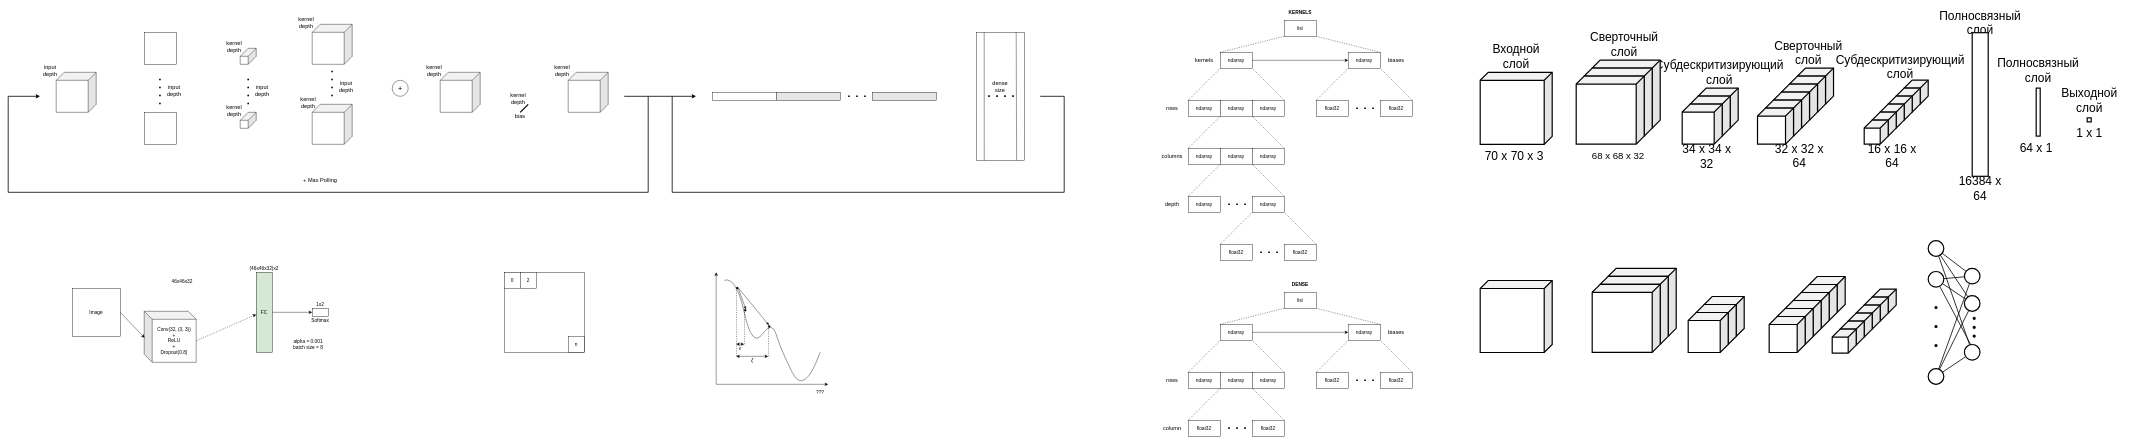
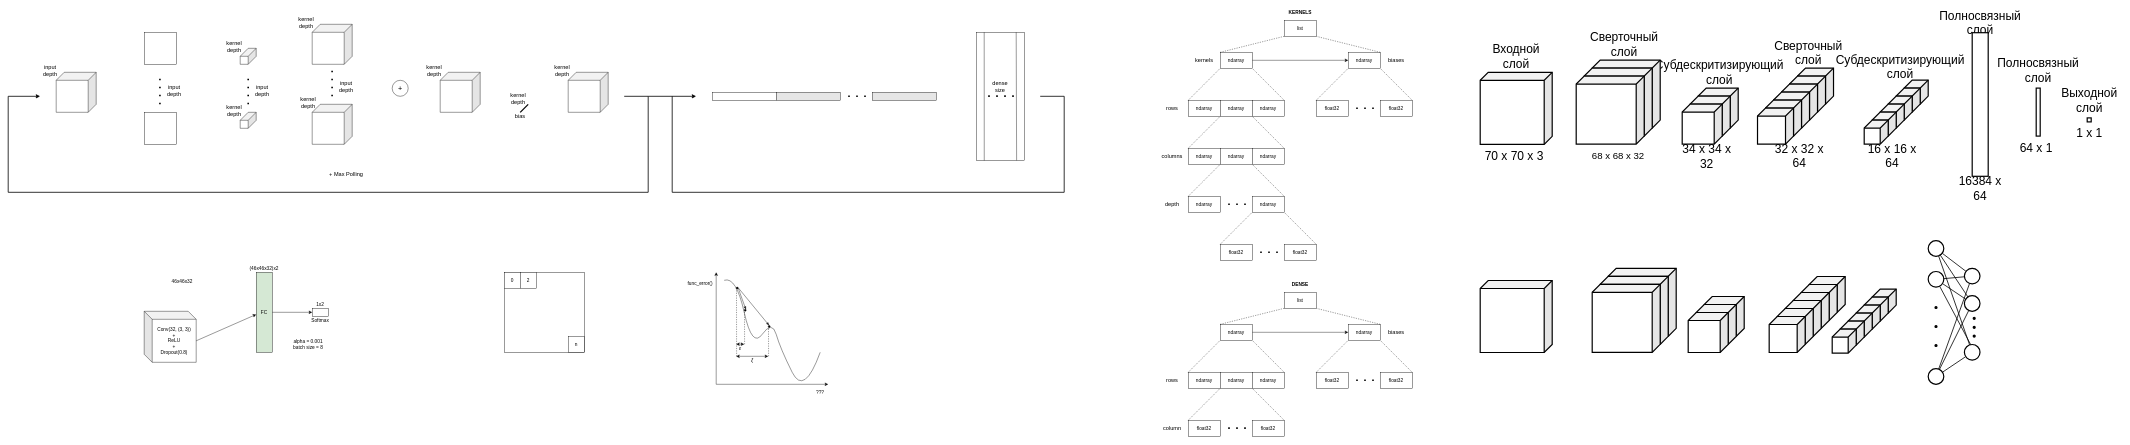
- <mxCell id="153" value="&lt;span style=&quot;font-size: 14px&quot;&gt;+ Max Polling&lt;/span&gt;" style="text;html=1;strokeColor=none;fillColor=none;align=center;verticalAlign=middle;whiteSpace=wrap;rounded=0;" parent="1" vertex="1"><mxGeometry x="740" y="440" width="120" height="20" as="geometry" /></mxCell>
+ <mxCell id="153" value="&lt;span style=&quot;font-size: 14px&quot;&gt;+ Max Polling&lt;/span&gt;" style="text;html=1;strokeColor=none;fillColor=none;align=center;verticalAlign=middle;whiteSpace=wrap;rounded=0;" parent="1" vertex="1"><mxGeometry x="805" y="425" width="120" height="20" as="geometry" /></mxCell>
+ <mxCell id="35" value="func_error()" style="text;html=1;strokeColor=none;fillColor=none;align=center;verticalAlign=middle;whiteSpace=wrap;rounded=0;" parent="1" vertex="1"><mxGeometry x="1710" y="697" width="80" height="20" as="geometry" /></mxCell>
- <mxCell id="14" value="Image" style="rounded=0;whiteSpace=wrap;html=1;" parent="1" vertex="1"><mxGeometry x="180" y="720" width="120" height="120" as="geometry" /></mxCell>
- <mxCell id="23" value="" style="endArrow=classic;html=1;exitX=0;exitY=0;exitDx=130;exitDy=73.75;exitPerimeter=0;entryX=-0.001;entryY=0.527;entryDx=0;entryDy=0;entryPerimeter=0;dashed=1;" parent="1" source="16" target="21" edge="1"><mxGeometry width="50" height="50" relative="1" as="geometry"><mxPoint x="580" y="800" as="sourcePoint" /><mxPoint x="630" y="750" as="targetPoint" /></mxGeometry></mxCell>
+ <mxCell id="23" value="" style="endArrow=classic;html=1;exitX=0;exitY=0;exitDx=130;exitDy=73.75;exitPerimeter=0;entryX=-0.001;entryY=0.527;entryDx=0;entryDy=0;entryPerimeter=0;" parent="1" source="16" target="21" edge="1"><mxGeometry width="50" height="50" relative="1" as="geometry"><mxPoint x="580" y="800" as="sourcePoint" /><mxPoint x="630" y="750" as="targetPoint" /></mxGeometry></mxCell>
- <mxCell id="17" value="" style="endArrow=classic;html=1;exitX=1;exitY=0.5;exitDx=0;exitDy=0;entryX=0.008;entryY=0.518;entryDx=0;entryDy=0;entryPerimeter=0;" parent="1" source="14" target="16" edge="1"><mxGeometry width="50" height="50" relative="1" as="geometry"><mxPoint x="340" y="820" as="sourcePoint" /><mxPoint x="390" y="770" as="targetPoint" /></mxGeometry></mxCell>
